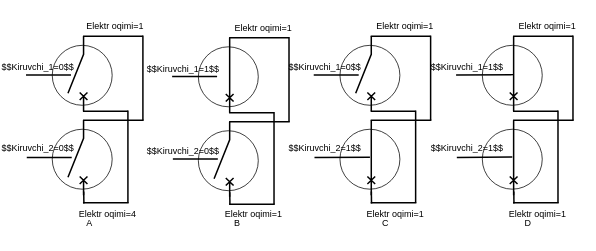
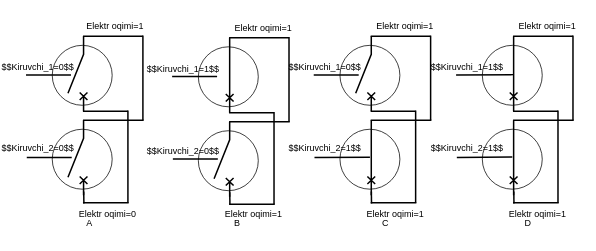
- <mxCell id="10" value="Elektr oqimi=4" style="text;html=1;align=center;verticalAlign=middle;whiteSpace=wrap;rounded=0;" parent="1" vertex="1"><mxGeometry x="100" y="270" width="86" height="30" as="geometry" /></mxCell>
+ <mxCell id="10" value="Elektr oqimi=0" style="text;html=1;align=center;verticalAlign=middle;whiteSpace=wrap;rounded=0;" parent="1" vertex="1"><mxGeometry x="100" y="270" width="86" height="30" as="geometry" /></mxCell>
